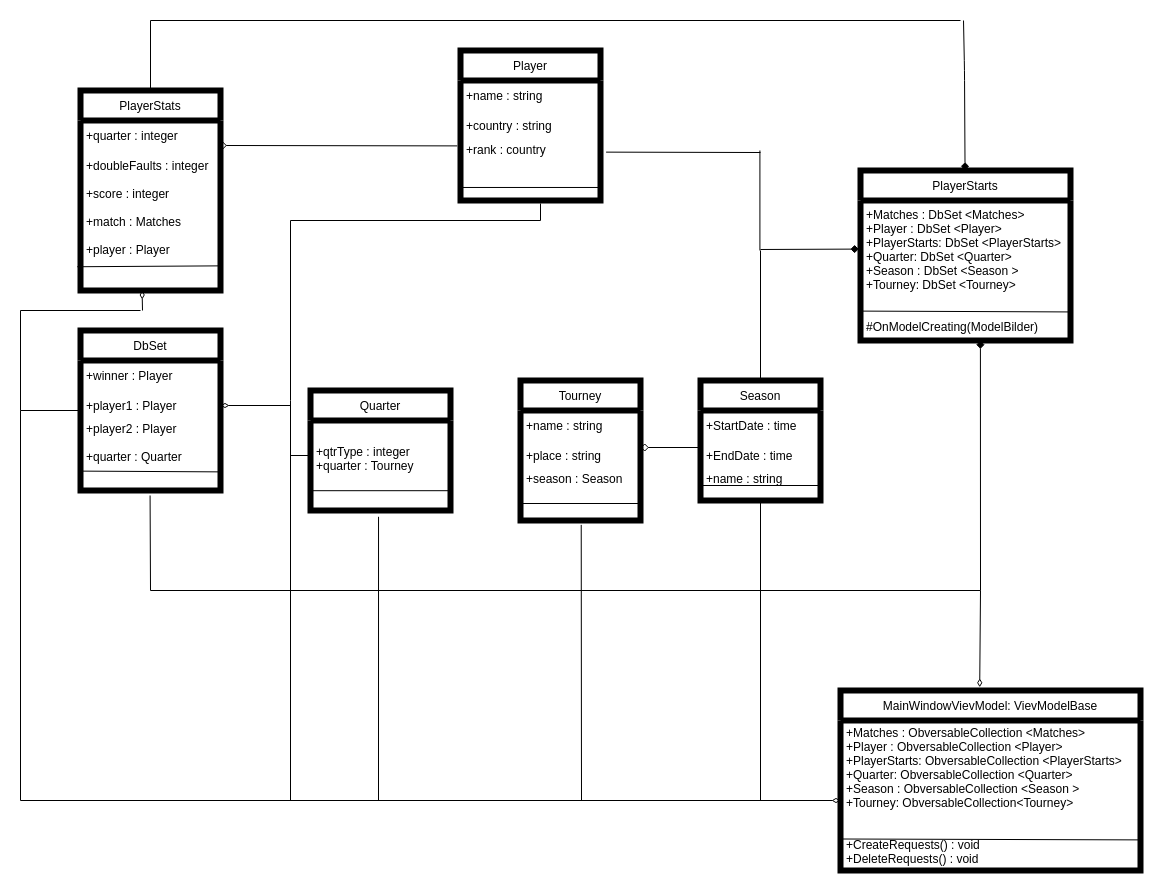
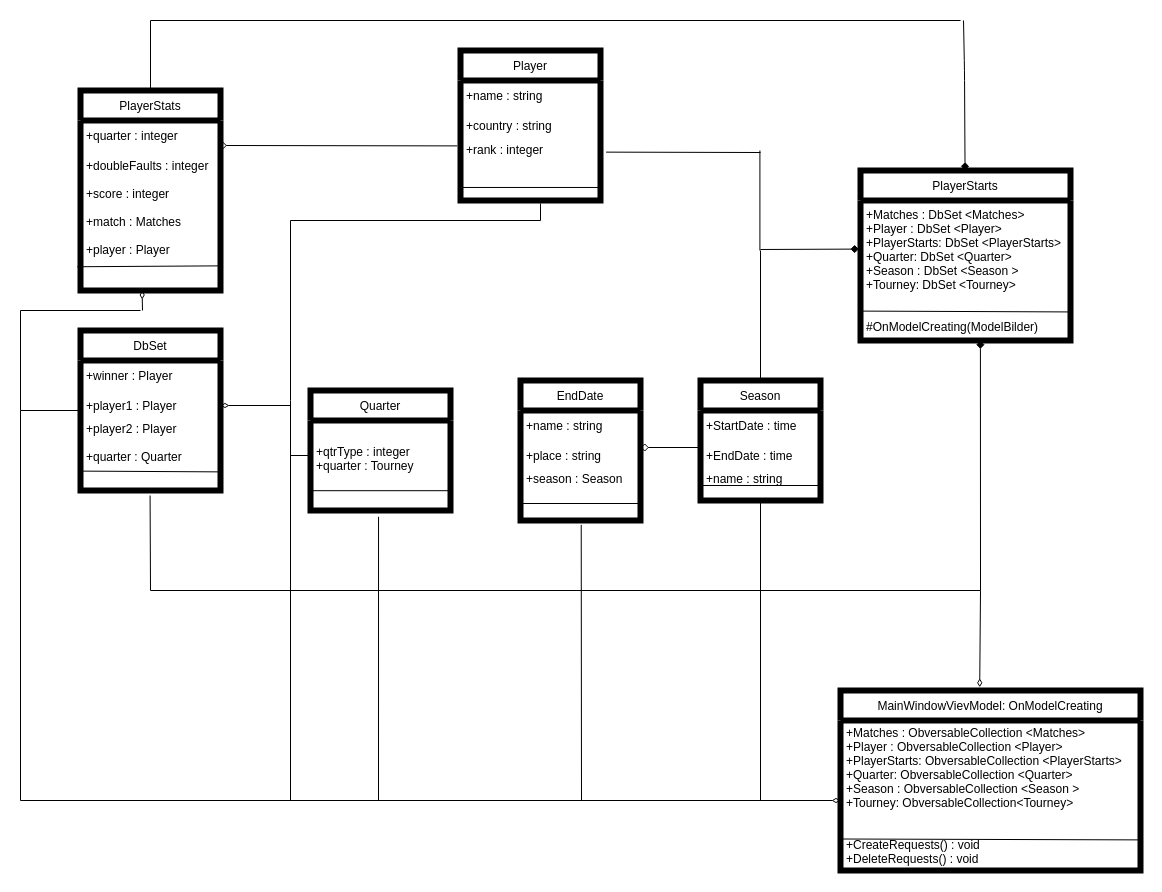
- <mxCell id="21" value="+rank : country&#10;&#10;&#10;" style="text;strokeColor=none;fillColor=none;align=left;verticalAlign=middle;spacingLeft=4;spacingRight=4;overflow=hidden;points=[[0,0.5],[1,0.5]];portConstraint=eastwest;rotatable=0;strokeWidth=2;" parent="17" vertex="1"><mxGeometry y="90" width="140" height="60" as="geometry" /></mxCell>
+ <mxCell id="21" value="+rank : integer&#10;&#10;&#10;" style="text;strokeColor=none;fillColor=none;align=left;verticalAlign=middle;spacingLeft=4;spacingRight=4;overflow=hidden;points=[[0,0.5],[1,0.5]];portConstraint=eastwest;rotatable=0;strokeWidth=2;" parent="17" vertex="1"><mxGeometry y="90" width="140" height="60" as="geometry" /></mxCell>
- <mxCell id="12" value="Tourney" style="swimlane;fontStyle=0;childLayout=stackLayout;horizontal=1;startSize=30;horizontalStack=0;resizeParent=1;resizeParentMax=0;resizeLast=0;collapsible=1;marginBottom=0;strokeWidth=6;" parent="1" vertex="1"><mxGeometry x="520" y="380" width="120" height="140" as="geometry" /></mxCell>
+ <mxCell id="12" value="EndDate" style="swimlane;fontStyle=0;childLayout=stackLayout;horizontal=1;startSize=30;horizontalStack=0;resizeParent=1;resizeParentMax=0;resizeLast=0;collapsible=1;marginBottom=0;strokeWidth=6;" parent="1" vertex="1"><mxGeometry x="520" y="380" width="120" height="140" as="geometry" /></mxCell>
- <mxCell id="55" value="MainWindowVievModel: VievModelBase" style="swimlane;fontStyle=0;childLayout=stackLayout;horizontal=1;startSize=30;horizontalStack=0;resizeParent=1;resizeParentMax=0;resizeLast=0;collapsible=1;marginBottom=0;strokeWidth=6;" vertex="1" parent="1"><mxGeometry x="840" y="690" width="300" height="180" as="geometry" /></mxCell>
+ <mxCell id="55" value="MainWindowVievModel: OnModelCreating" style="swimlane;fontStyle=0;childLayout=stackLayout;horizontal=1;startSize=30;horizontalStack=0;resizeParent=1;resizeParentMax=0;resizeLast=0;collapsible=1;marginBottom=0;strokeWidth=6;" vertex="1" parent="1"><mxGeometry x="840" y="690" width="300" height="180" as="geometry" /></mxCell>
